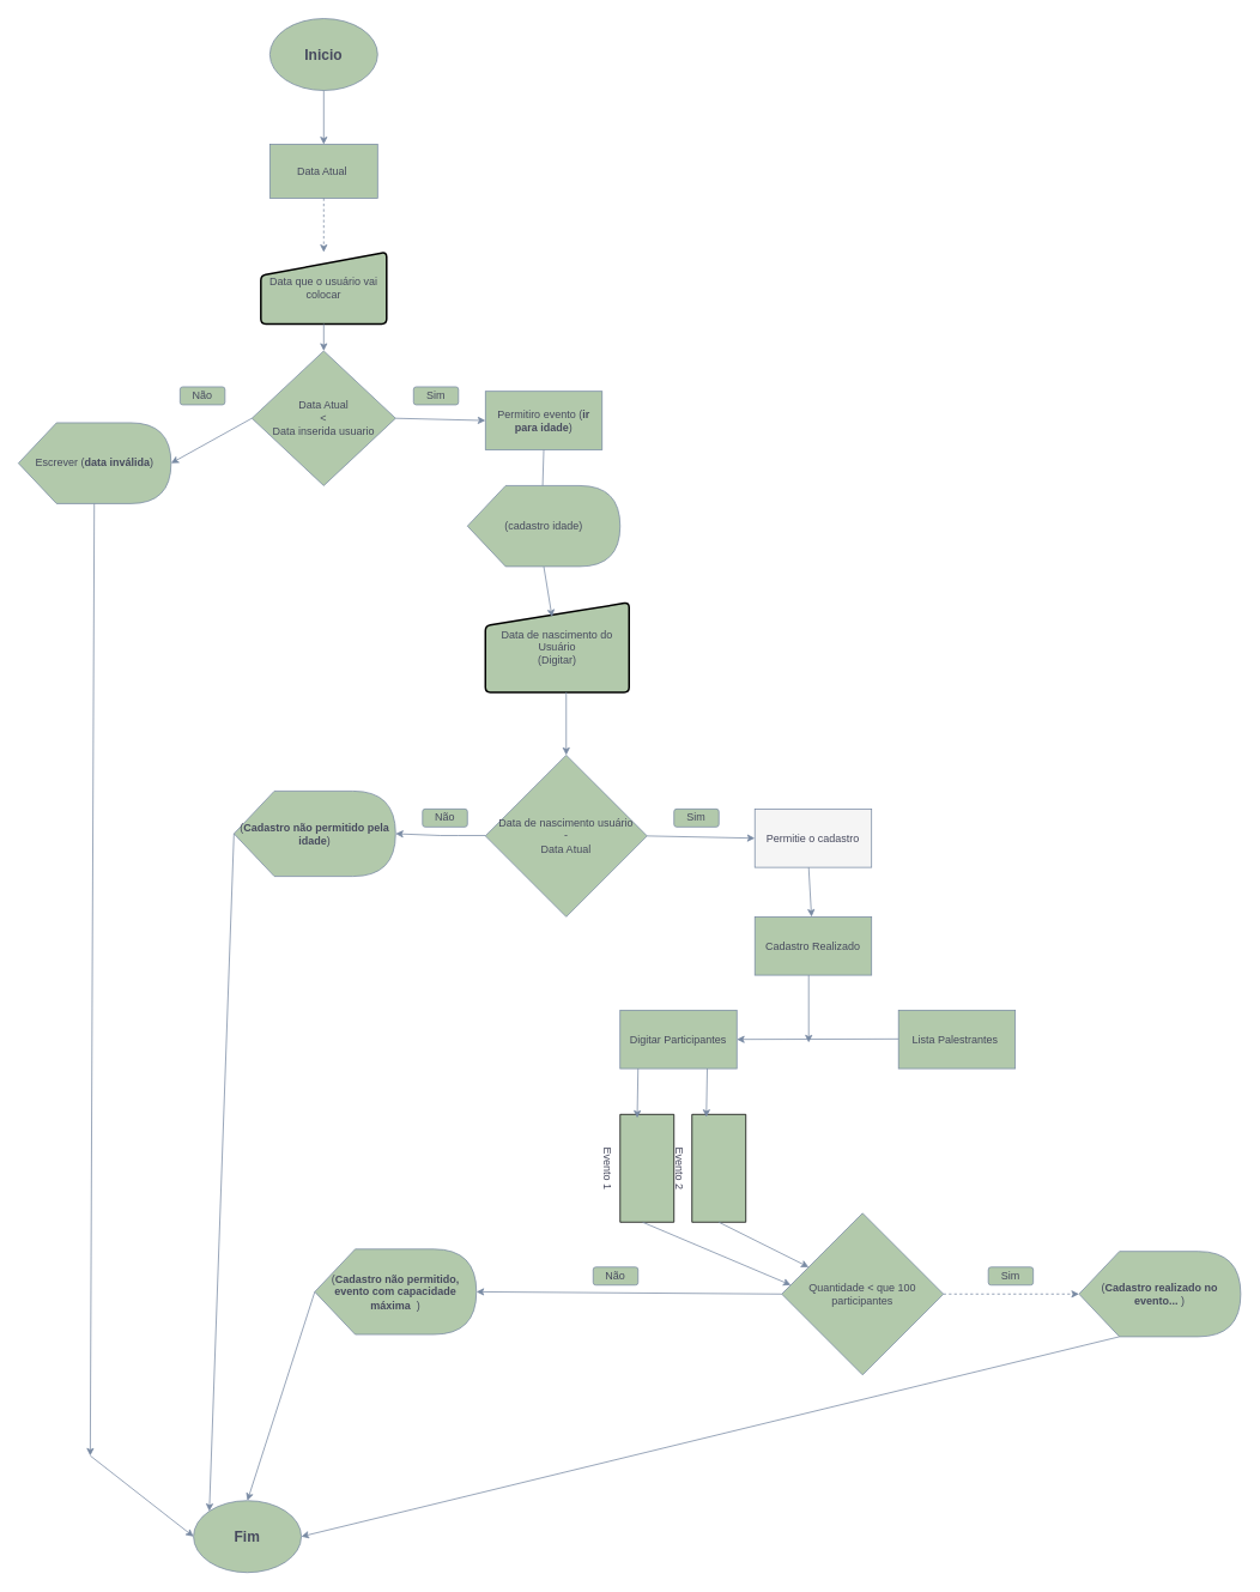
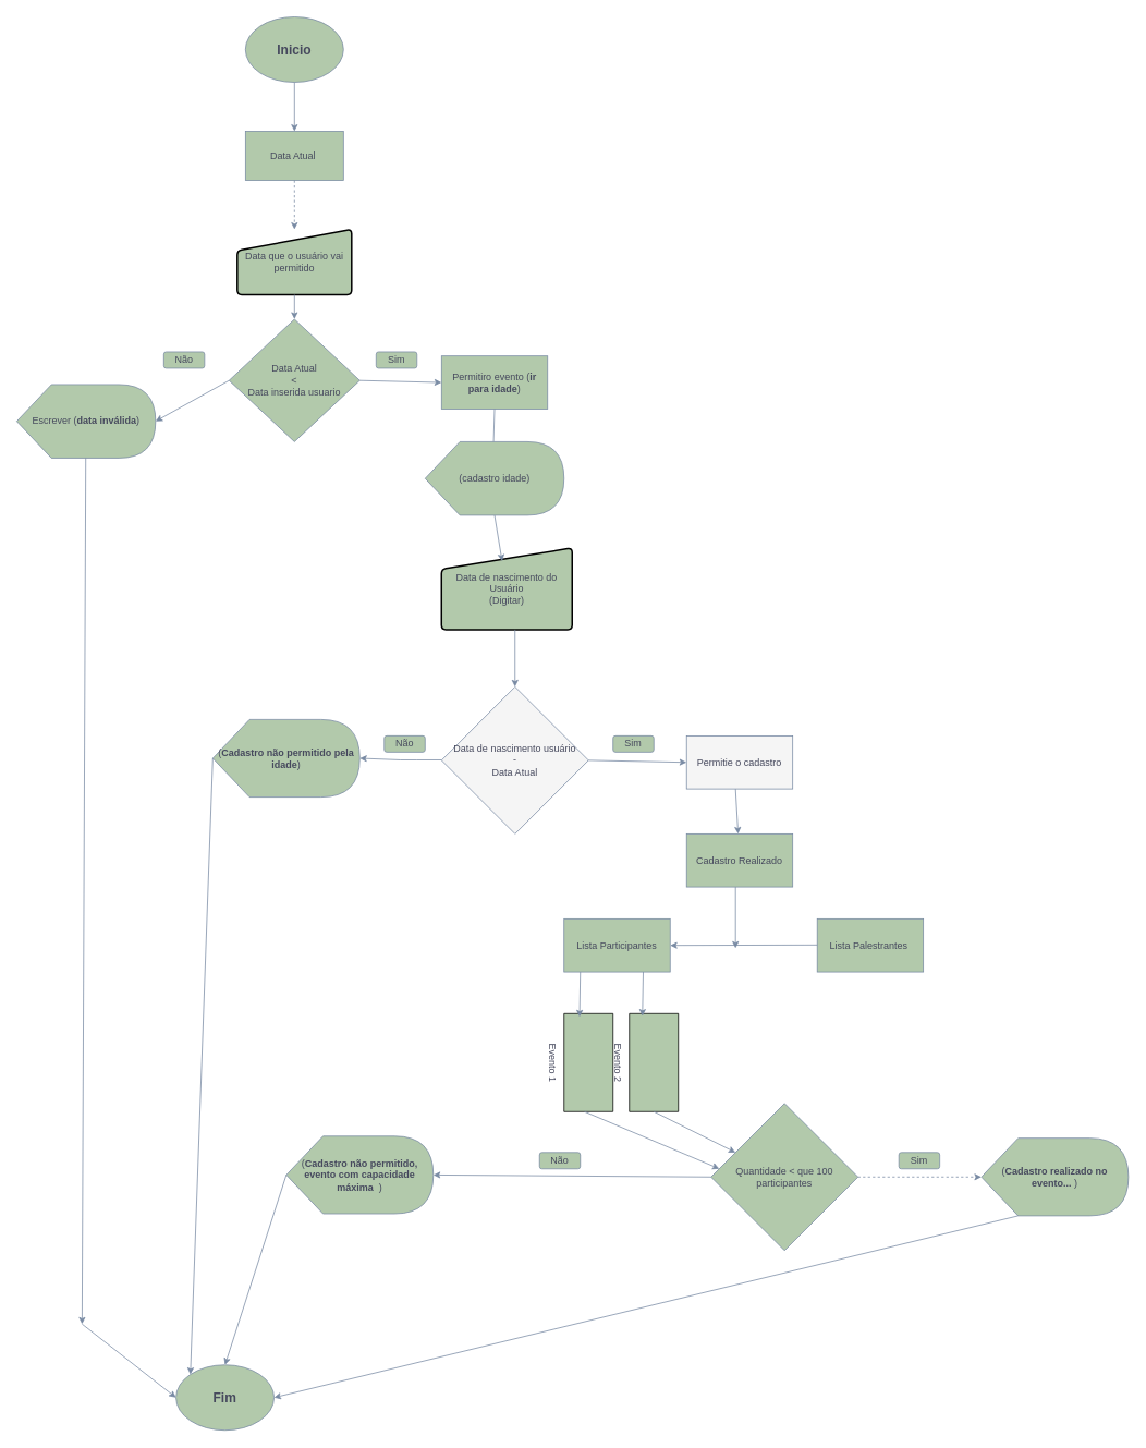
- <mxCell id="5" value="Data que o usuário vai colocar" style="html=1;strokeWidth=2;shape=manualInput;whiteSpace=wrap;rounded=1;size=26;arcSize=11;fontColor=#46495D;fillColor=#B2C9AB;" vertex="1" parent="1"><mxGeometry x="290" y="280" width="140" height="80" as="geometry" /></mxCell>
+ <mxCell id="5" value="Data que o usuário vai permitido" style="html=1;strokeWidth=2;shape=manualInput;whiteSpace=wrap;rounded=1;size=26;arcSize=11;fontColor=#46495D;fillColor=#B2C9AB;" vertex="1" parent="1"><mxGeometry x="290" y="280" width="140" height="80" as="geometry" /></mxCell>
- <mxCell id="16" value="Data de nascimento usuário&lt;br&gt;-&lt;br&gt;Data Atual" style="rhombus;whiteSpace=wrap;html=1;fontColor=#46495D;strokeColor=#788AA3;fillColor=#B2C9AB;" vertex="1" parent="1"><mxGeometry x="540" y="840" width="180" height="180" as="geometry" /></mxCell>
+ <mxCell id="16" value="Data de nascimento usuário&lt;br&gt;-&lt;br&gt;Data Atual" style="rhombus;whiteSpace=wrap;html=1;fontColor=#46495D;strokeColor=#788AA3;fillColor=#f5f5f5;" vertex="1" parent="1"><mxGeometry x="540" y="840" width="180" height="180" as="geometry" /></mxCell>
- <mxCell id="29" value="Digitar Participantes" style="rounded=0;whiteSpace=wrap;html=1;fontColor=#46495D;strokeColor=#788AA3;fillColor=#B2C9AB;" vertex="1" parent="1"><mxGeometry x="690" y="1124" width="130" height="65" as="geometry" /></mxCell>
+ <mxCell id="29" value="Lista Participantes" style="rounded=0;whiteSpace=wrap;html=1;fontColor=#46495D;strokeColor=#788AA3;fillColor=#B2C9AB;" vertex="1" parent="1"><mxGeometry x="690" y="1124" width="130" height="65" as="geometry" /></mxCell>
